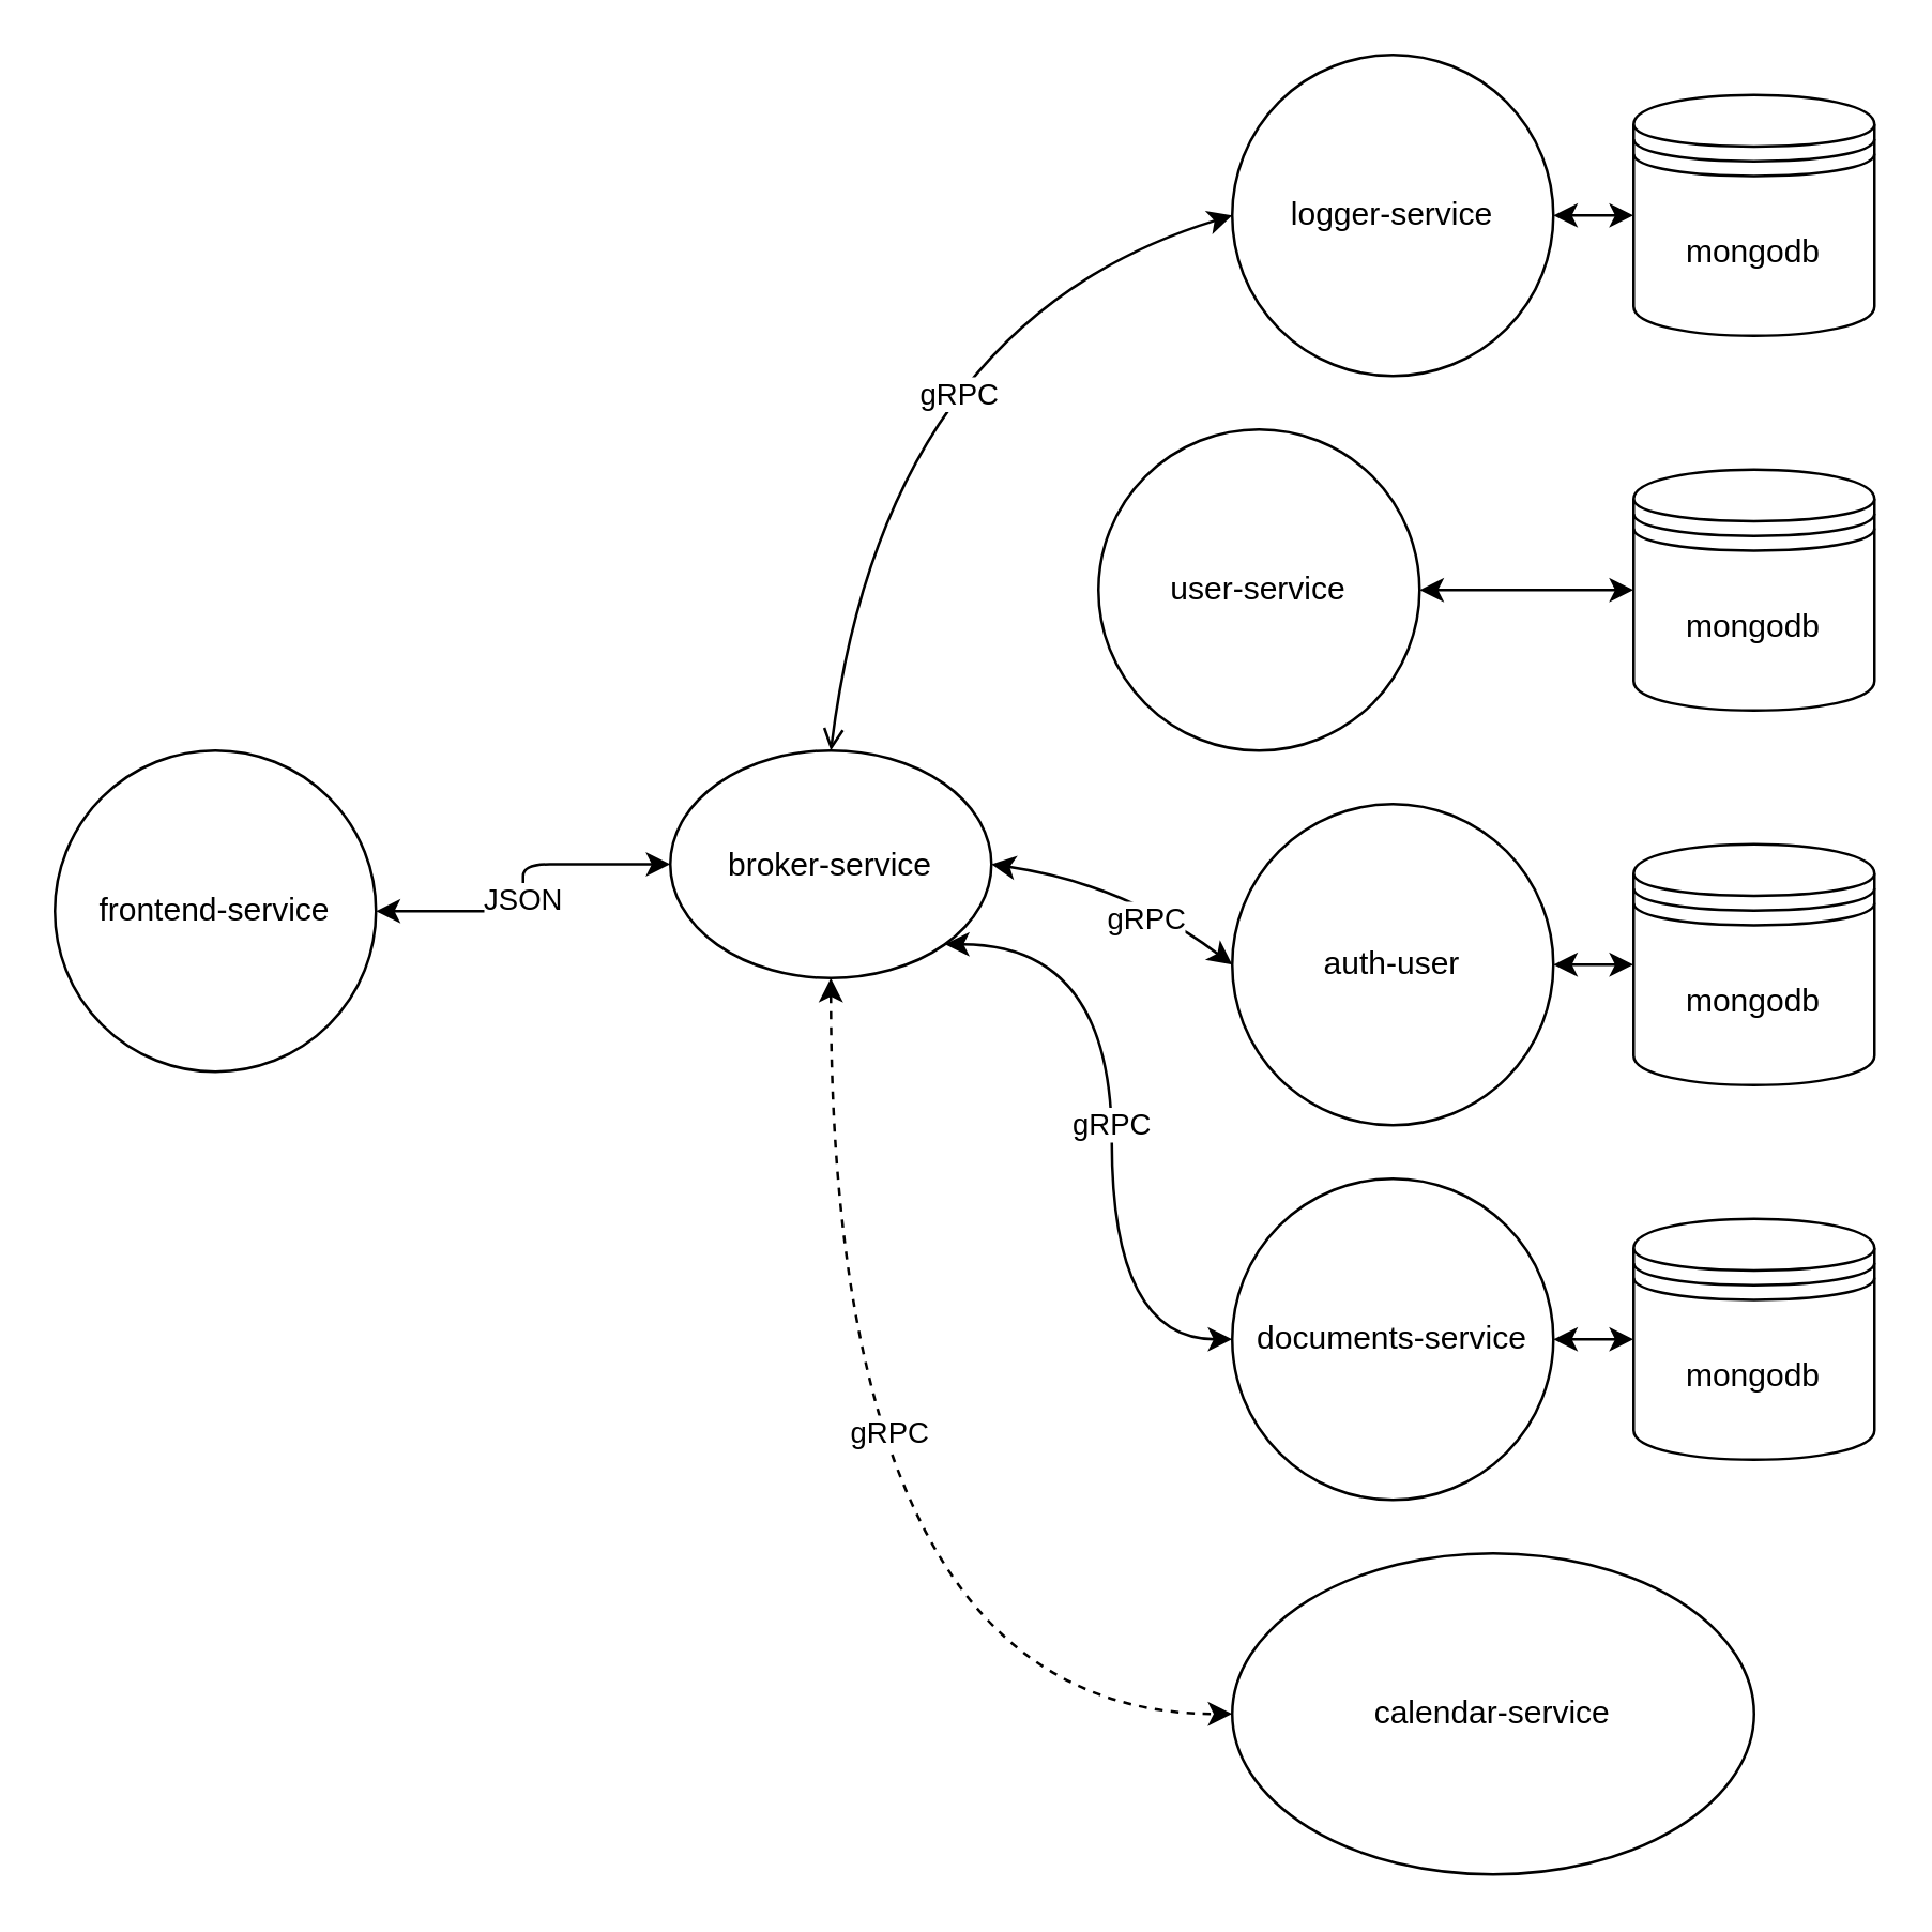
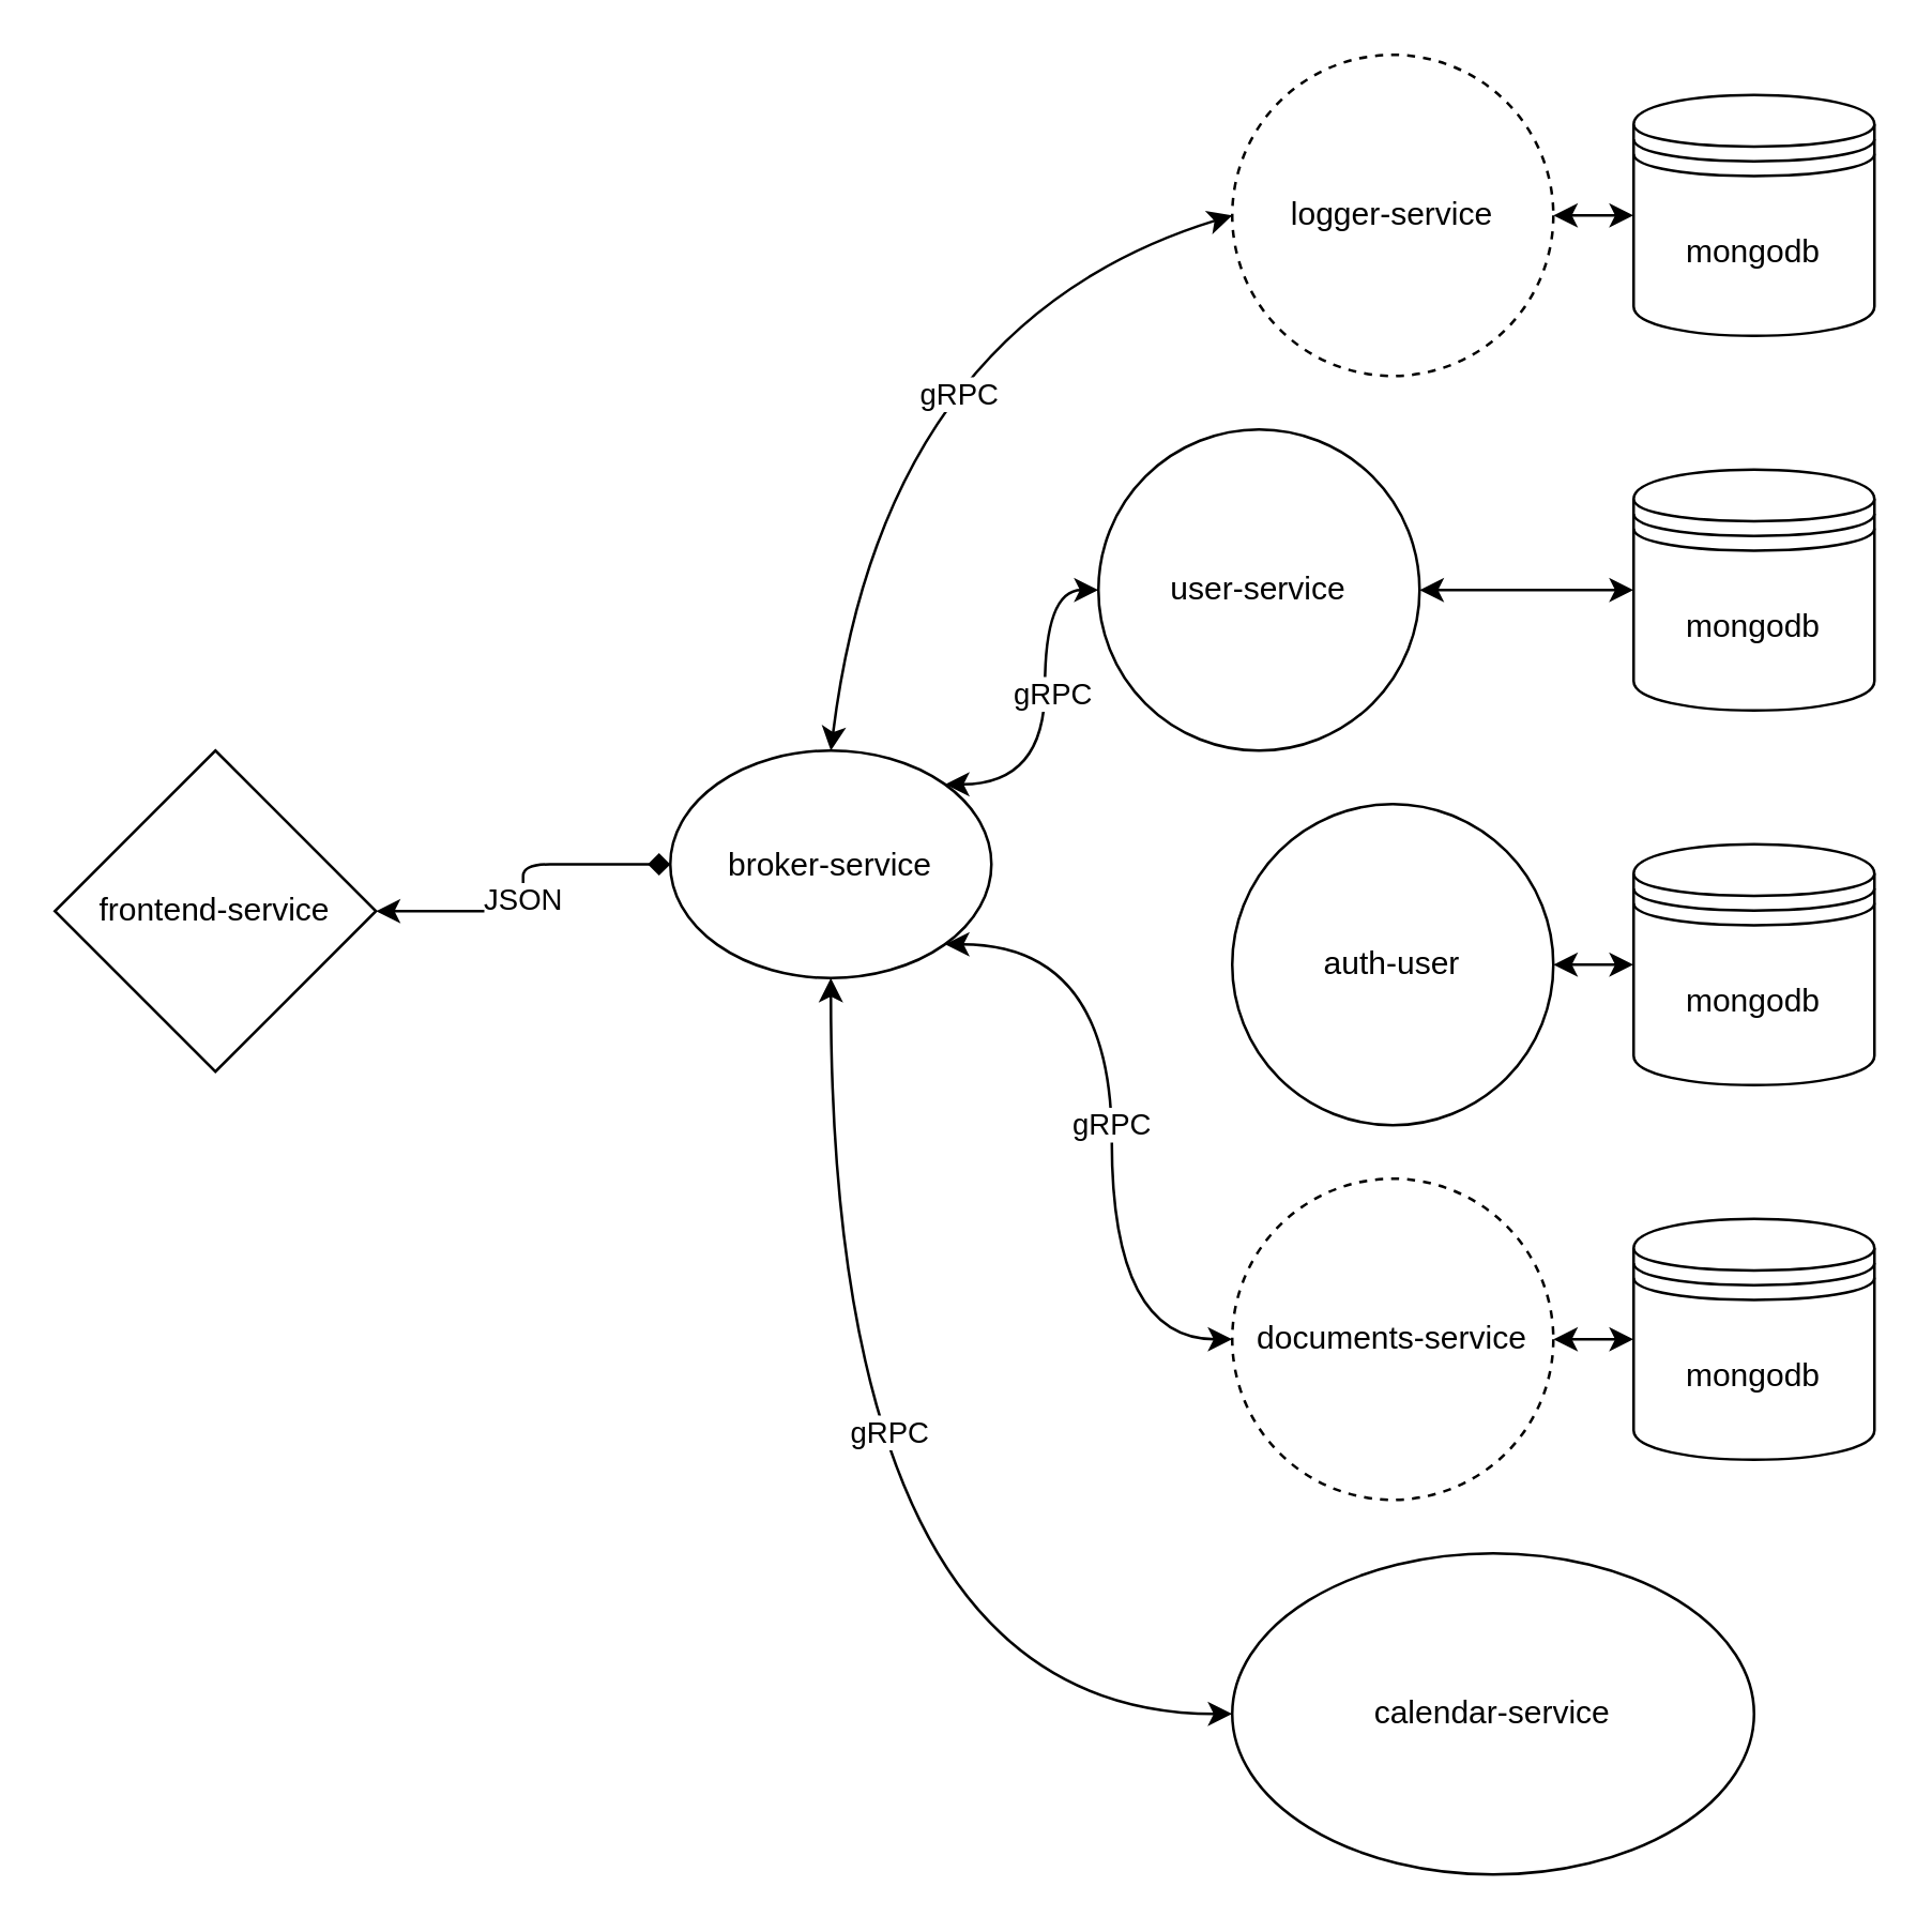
- <mxCell id="24" value="logger-service" style="ellipse;whiteSpace=wrap;html=1;aspect=fixed;" vertex="1" parent="1"><mxGeometry x="460" y="20" width="120" height="120" as="geometry" /></mxCell>
+ <mxCell id="24" value="logger-service" style="ellipse;whiteSpace=wrap;html=1;aspect=fixed;dashed=1;" vertex="1" parent="1"><mxGeometry x="460" y="20" width="120" height="120" as="geometry" /></mxCell>
+ <mxCell id="5" style="edgeStyle=orthogonalEdgeStyle;orthogonalLoop=1;jettySize=auto;html=1;exitX=1;exitY=0;exitDx=0;exitDy=0;entryX=0;entryY=0.5;entryDx=0;entryDy=0;startArrow=classic;startFill=1;curved=1;" edge="1" parent="1" source="13" target="15"><mxGeometry relative="1" as="geometry" /></mxCell>
+ <mxCell id="6" value="gRPC" style="edgeLabel;html=1;align=center;verticalAlign=middle;resizable=0;points=[];" vertex="1" connectable="0" parent="5"><mxGeometry x="0.09" y="-2" relative="1" as="geometry"><mxPoint as="offset" /></mxGeometry></mxCell>
- <mxCell id="22" style="edgeStyle=none;curved=1;sketch=0;orthogonalLoop=1;jettySize=auto;html=1;exitX=0;exitY=0.5;exitDx=0;exitDy=0;entryX=0.5;entryY=0;entryDx=0;entryDy=0;shadow=0;startArrow=classic;startFill=1;strokeWidth=1;endArrow=open;" edge="1" parent="1" source="24" target="13"><mxGeometry relative="1" as="geometry"><Array as="points"><mxPoint x="330" y="120" /></Array></mxGeometry></mxCell>
+ <mxCell id="22" style="edgeStyle=none;curved=1;sketch=0;orthogonalLoop=1;jettySize=auto;html=1;exitX=0;exitY=0.5;exitDx=0;exitDy=0;entryX=0.5;entryY=0;entryDx=0;entryDy=0;shadow=0;startArrow=classic;startFill=1;strokeWidth=1;" edge="1" parent="1" source="24" target="13"><mxGeometry relative="1" as="geometry"><Array as="points"><mxPoint x="330" y="120" /></Array></mxGeometry></mxCell>
- <mxCell id="2" style="edgeStyle=orthogonalEdgeStyle;orthogonalLoop=1;jettySize=auto;html=1;exitX=1;exitY=0.5;exitDx=0;exitDy=0;entryX=0;entryY=0.5;entryDx=0;entryDy=0;rounded=1;startArrow=classic;startFill=1;" edge="1" parent="1" source="4" target="13"><mxGeometry relative="1" as="geometry" /></mxCell>
+ <mxCell id="2" style="edgeStyle=orthogonalEdgeStyle;orthogonalLoop=1;jettySize=auto;html=1;exitX=1;exitY=0.5;exitDx=0;exitDy=0;entryX=0;entryY=0.5;entryDx=0;entryDy=0;rounded=1;startArrow=classic;startFill=1;endArrow=diamond;" edge="1" parent="1" source="4" target="13"><mxGeometry relative="1" as="geometry" /></mxCell>
- <mxCell id="7" style="edgeStyle=none;orthogonalLoop=1;jettySize=auto;html=1;exitX=1;exitY=0.5;exitDx=0;exitDy=0;entryX=0;entryY=0.5;entryDx=0;entryDy=0;startArrow=classic;startFill=1;curved=1;" edge="1" parent="1" source="13" target="17"><mxGeometry relative="1" as="geometry"><Array as="points"><mxPoint x="420" y="330" /></Array></mxGeometry></mxCell>
- <mxCell id="8" value="gRPC" style="edgeLabel;html=1;align=center;verticalAlign=middle;resizable=0;points=[];" vertex="1" connectable="0" parent="7"><mxGeometry x="0.287" y="-5" relative="1" as="geometry"><mxPoint x="-1" as="offset" /></mxGeometry></mxCell>
- <mxCell id="4" value="frontend-service" style="ellipse;whiteSpace=wrap;html=1;aspect=fixed;" vertex="1" parent="1"><mxGeometry x="20" y="280" width="120" height="120" as="geometry" /></mxCell>
+ <mxCell id="4" value="frontend-service" style="rhombus;whiteSpace=wrap;html=1;aspect=fixed;" vertex="1" parent="1"><mxGeometry x="20" y="280" width="120" height="120" as="geometry" /></mxCell>
- <mxCell id="19" value="documents-service" style="ellipse;whiteSpace=wrap;html=1;aspect=fixed;" vertex="1" parent="1"><mxGeometry x="460" y="440" width="120" height="120" as="geometry" /></mxCell>
+ <mxCell id="19" value="documents-service" style="ellipse;whiteSpace=wrap;html=1;aspect=fixed;dashed=1;" vertex="1" parent="1"><mxGeometry x="460" y="440" width="120" height="120" as="geometry" /></mxCell>
- <mxCell id="11" style="edgeStyle=orthogonalEdgeStyle;curved=1;orthogonalLoop=1;jettySize=auto;html=1;exitX=0.5;exitY=1;exitDx=0;exitDy=0;entryX=0;entryY=0.5;entryDx=0;entryDy=0;startArrow=classic;startFill=1;dashed=1;" edge="1" parent="1" source="13" target="20"><mxGeometry relative="1" as="geometry" /></mxCell>
+ <mxCell id="11" style="edgeStyle=orthogonalEdgeStyle;curved=1;orthogonalLoop=1;jettySize=auto;html=1;exitX=0.5;exitY=1;exitDx=0;exitDy=0;entryX=0;entryY=0.5;entryDx=0;entryDy=0;startArrow=classic;startFill=1;" edge="1" parent="1" source="13" target="20"><mxGeometry relative="1" as="geometry" /></mxCell>
